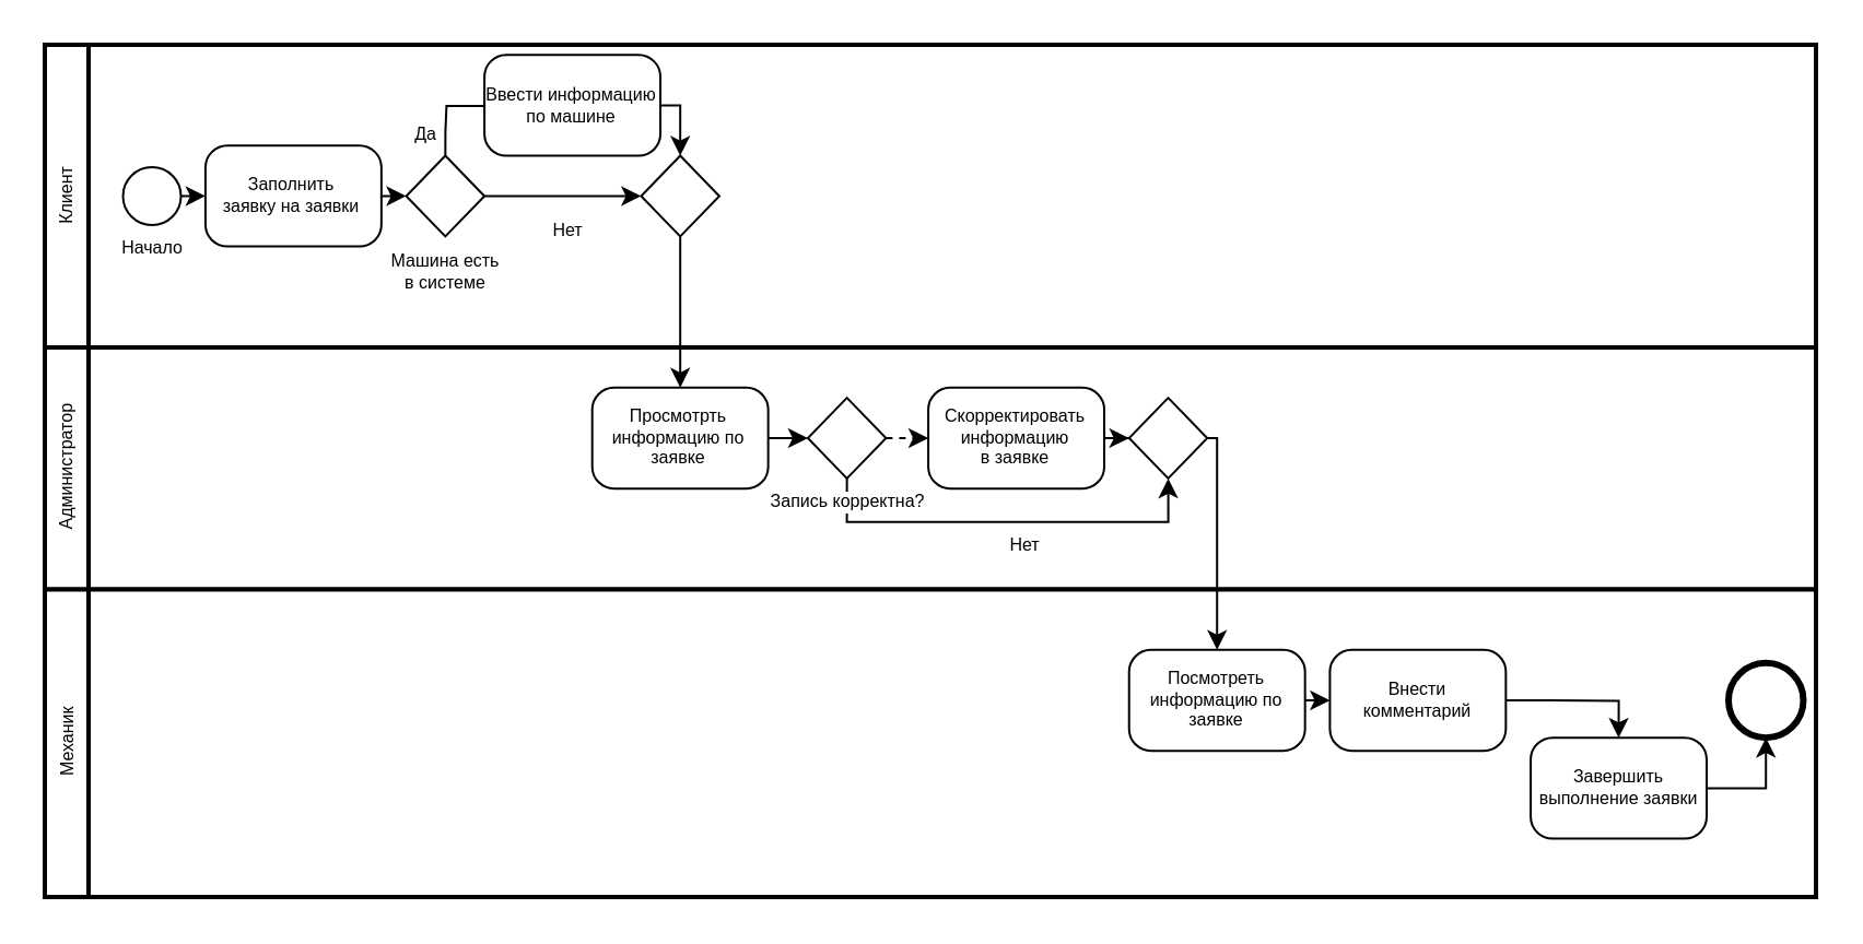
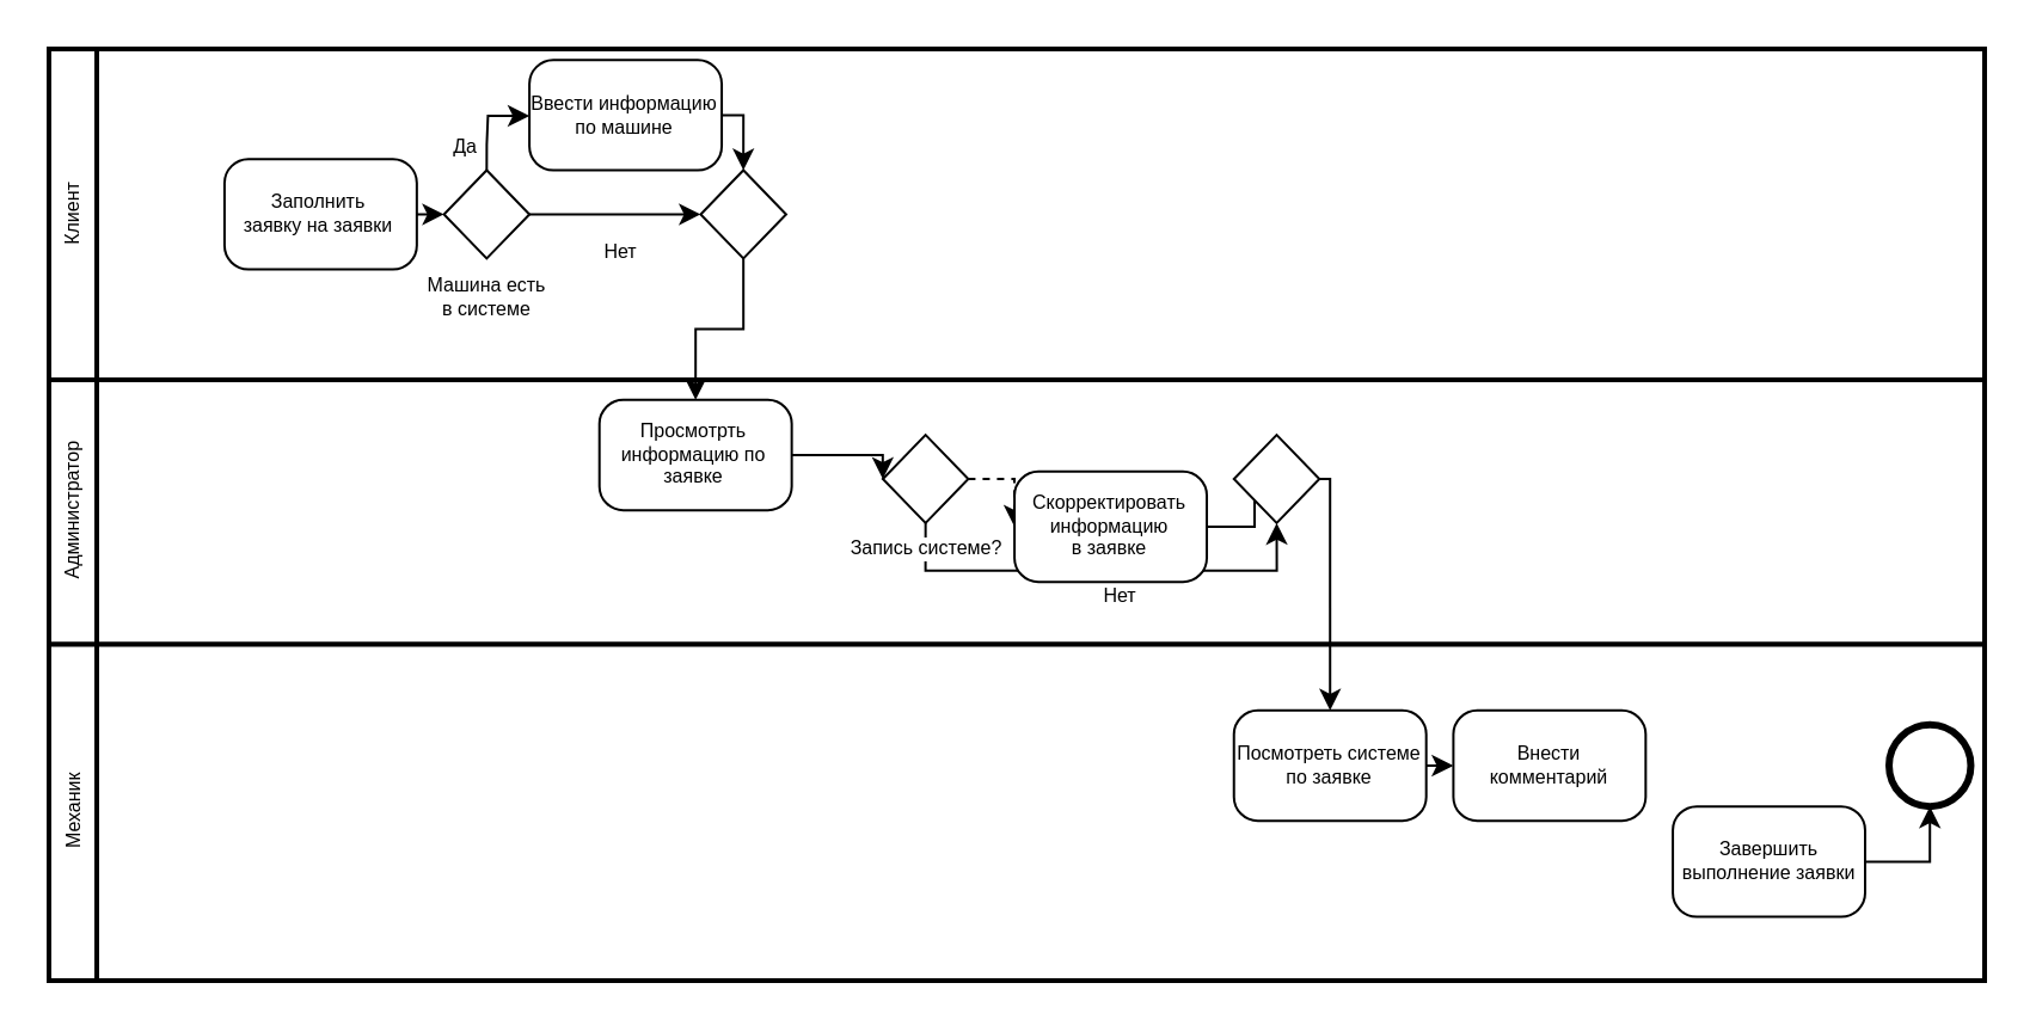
- <mxCell id="3" style="edgeStyle=orthogonalEdgeStyle;rounded=0;orthogonalLoop=1;jettySize=auto;html=1;exitX=0.5;exitY=0;exitDx=0;exitDy=0;exitPerimeter=0;fontSize=8;endArrow=none;" edge="1" parent="2" source="7" target="13"><mxGeometry relative="1" as="geometry"><mxPoint x="174.473" y="30" as="targetPoint" /><Array as="points"><mxPoint x="183.656" y="40" /><mxPoint x="183.656" y="40" /><mxPoint x="183.656" y="28" /></Array></mxGeometry></mxCell>
+ <mxCell id="3" style="edgeStyle=orthogonalEdgeStyle;rounded=0;orthogonalLoop=1;jettySize=auto;html=1;exitX=0.5;exitY=0;exitDx=0;exitDy=0;exitPerimeter=0;fontSize=8;" edge="1" parent="2" source="7" target="13"><mxGeometry relative="1" as="geometry"><mxPoint x="174.473" y="30" as="targetPoint" /><Array as="points"><mxPoint x="183.656" y="40" /><mxPoint x="183.656" y="40" /><mxPoint x="183.656" y="28" /></Array></mxGeometry></mxCell>
- <mxCell id="8" value="Начало" style="points=[[0.145,0.145,0],[0.5,0,0],[0.855,0.145,0],[1,0.5,0],[0.855,0.855,0],[0.5,1,0],[0.145,0.855,0],[0,0.5,0]];shape=mxgraph.bpmn.event;html=1;verticalLabelPosition=bottom;labelBackgroundColor=#ffffff;verticalAlign=top;align=center;perimeter=ellipsePerimeter;outlineConnect=0;aspect=fixed;outline=standard;symbol=general;fontSize=8;" vertex="1" parent="2"><mxGeometry x="35.765" y="55.988" width="26.489" height="26.489" as="geometry" /></mxCell>
- <mxCell id="11" style="edgeStyle=orthogonalEdgeStyle;rounded=0;orthogonalLoop=1;jettySize=auto;html=1;exitX=1;exitY=0.5;exitDx=0;exitDy=0;exitPerimeter=0;entryX=0;entryY=0.5;entryDx=0;entryDy=0;entryPerimeter=0;fontSize=8;" edge="1" parent="2" source="8" target="9"><mxGeometry relative="1" as="geometry" /></mxCell>
- <mxCell id="24" value="Просмотрть информацию по заявке" style="points=[[0.25,0,0],[0.5,0,0],[0.75,0,0],[1,0.25,0],[1,0.5,0],[1,0.75,0],[0.75,1,0],[0.5,1,0],[0.25,1,0],[0,0.75,0],[0,0.5,0],[0,0.25,0]];shape=mxgraph.bpmn.task;whiteSpace=wrap;rectStyle=rounded;size=10;html=1;container=1;expand=0;collapsible=0;taskMarker=abstract;fontSize=8;" vertex="1" parent="15"><mxGeometry x="250.351" y="18.462" width="80.47" height="46.154" as="geometry" /></mxCell>
+ <mxCell id="24" value="Просмотрть информацию по заявке" style="points=[[0.25,0,0],[0.5,0,0],[0.75,0,0],[1,0.25,0],[1,0.5,0],[1,0.75,0],[0.75,1,0],[0.5,1,0],[0.25,1,0],[0,0.75,0],[0,0.5,0],[0,0.25,0]];shape=mxgraph.bpmn.task;whiteSpace=wrap;rectStyle=rounded;size=10;html=1;container=1;expand=0;collapsible=0;taskMarker=abstract;fontSize=8;" vertex="1" parent="15"><mxGeometry x="230.351" y="8.462" width="80.47" height="46.154" as="geometry" /></mxCell>
- <mxCell id="21" value="Скорректировать&lt;br style=&quot;font-size: 8px;&quot;&gt;информацию&lt;br style=&quot;font-size: 8px;&quot;&gt;в заявке" style="points=[[0.25,0,0],[0.5,0,0],[0.75,0,0],[1,0.25,0],[1,0.5,0],[1,0.75,0],[0.75,1,0],[0.5,1,0],[0.25,1,0],[0,0.75,0],[0,0.5,0],[0,0.25,0]];shape=mxgraph.bpmn.task;whiteSpace=wrap;rectStyle=rounded;size=10;html=1;container=1;expand=0;collapsible=0;taskMarker=abstract;fontSize=8;" vertex="1" parent="15"><mxGeometry x="404.04" y="18.462" width="80.47" height="46.154" as="geometry" /></mxCell>
+ <mxCell id="21" value="Скорректировать&lt;br style=&quot;font-size: 8px;&quot;&gt;информацию&lt;br style=&quot;font-size: 8px;&quot;&gt;в заявке" style="points=[[0.25,0,0],[0.5,0,0],[0.75,0,0],[1,0.25,0],[1,0.5,0],[1,0.75,0],[0.75,1,0],[0.5,1,0],[0.25,1,0],[0,0.75,0],[0,0.5,0],[0,0.25,0]];shape=mxgraph.bpmn.task;whiteSpace=wrap;rectStyle=rounded;size=10;html=1;container=1;expand=0;collapsible=0;taskMarker=abstract;fontSize=8;" vertex="1" parent="15"><mxGeometry x="404.04" y="38.462" width="80.47" height="46.154" as="geometry" /></mxCell>
- <mxCell id="19" value="Запись корректна?" style="points=[[0.25,0.25,0],[0.5,0,0],[0.75,0.25,0],[1,0.5,0],[0.75,0.75,0],[0.5,1,0],[0.25,0.75,0],[0,0.5,0]];shape=mxgraph.bpmn.gateway2;html=1;verticalLabelPosition=bottom;labelBackgroundColor=#ffffff;verticalAlign=top;align=center;perimeter=rhombusPerimeter;outlineConnect=0;outline=none;symbol=none;fontSize=8;container=0;" vertex="1" parent="15"><mxGeometry x="348.948" y="23.077" width="35.765" height="36.923" as="geometry" /></mxCell>
+ <mxCell id="19" value="Запись системе?" style="points=[[0.25,0.25,0],[0.5,0,0],[0.75,0.25,0],[1,0.5,0],[0.75,0.75,0],[0.5,1,0],[0.25,0.75,0],[0,0.5,0]];shape=mxgraph.bpmn.gateway2;html=1;verticalLabelPosition=bottom;labelBackgroundColor=#ffffff;verticalAlign=top;align=center;perimeter=rhombusPerimeter;outlineConnect=0;outline=none;symbol=none;fontSize=8;container=0;" vertex="1" parent="15"><mxGeometry x="348.948" y="23.077" width="35.765" height="36.923" as="geometry" /></mxCell>
- <mxCell id="27" value="Посмотреть информацию по заявке" style="points=[[0.25,0,0],[0.5,0,0],[0.75,0,0],[1,0.25,0],[1,0.5,0],[1,0.75,0],[0.75,1,0],[0.5,1,0],[0.25,1,0],[0,0.75,0],[0,0.5,0],[0,0.25,0]];shape=mxgraph.bpmn.task;whiteSpace=wrap;rectStyle=rounded;size=10;html=1;container=1;expand=0;collapsible=0;taskMarker=abstract;fontSize=8;" vertex="1" parent="25"><mxGeometry x="495.874" y="27.692" width="80.47" height="46.154" as="geometry" /></mxCell>
+ <mxCell id="27" value="Посмотреть системе по заявке" style="points=[[0.25,0,0],[0.5,0,0],[0.75,0,0],[1,0.25,0],[1,0.5,0],[1,0.75,0],[0.75,1,0],[0.5,1,0],[0.25,1,0],[0,0.75,0],[0,0.5,0],[0,0.25,0]];shape=mxgraph.bpmn.task;whiteSpace=wrap;rectStyle=rounded;size=10;html=1;container=1;expand=0;collapsible=0;taskMarker=abstract;fontSize=8;" vertex="1" parent="25"><mxGeometry x="495.874" y="27.692" width="80.47" height="46.154" as="geometry" /></mxCell>
- <mxCell id="28" style="edgeStyle=orthogonalEdgeStyle;rounded=0;orthogonalLoop=1;jettySize=auto;html=1;exitX=1;exitY=0.5;exitDx=0;exitDy=0;exitPerimeter=0;entryX=0.5;entryY=0;entryDx=0;entryDy=0;entryPerimeter=0;" edge="1" parent="25" source="29" target="31"><mxGeometry relative="1" as="geometry"><Array as="points"><mxPoint x="688" y="51" /><mxPoint x="720" y="51" /></Array></mxGeometry></mxCell>
